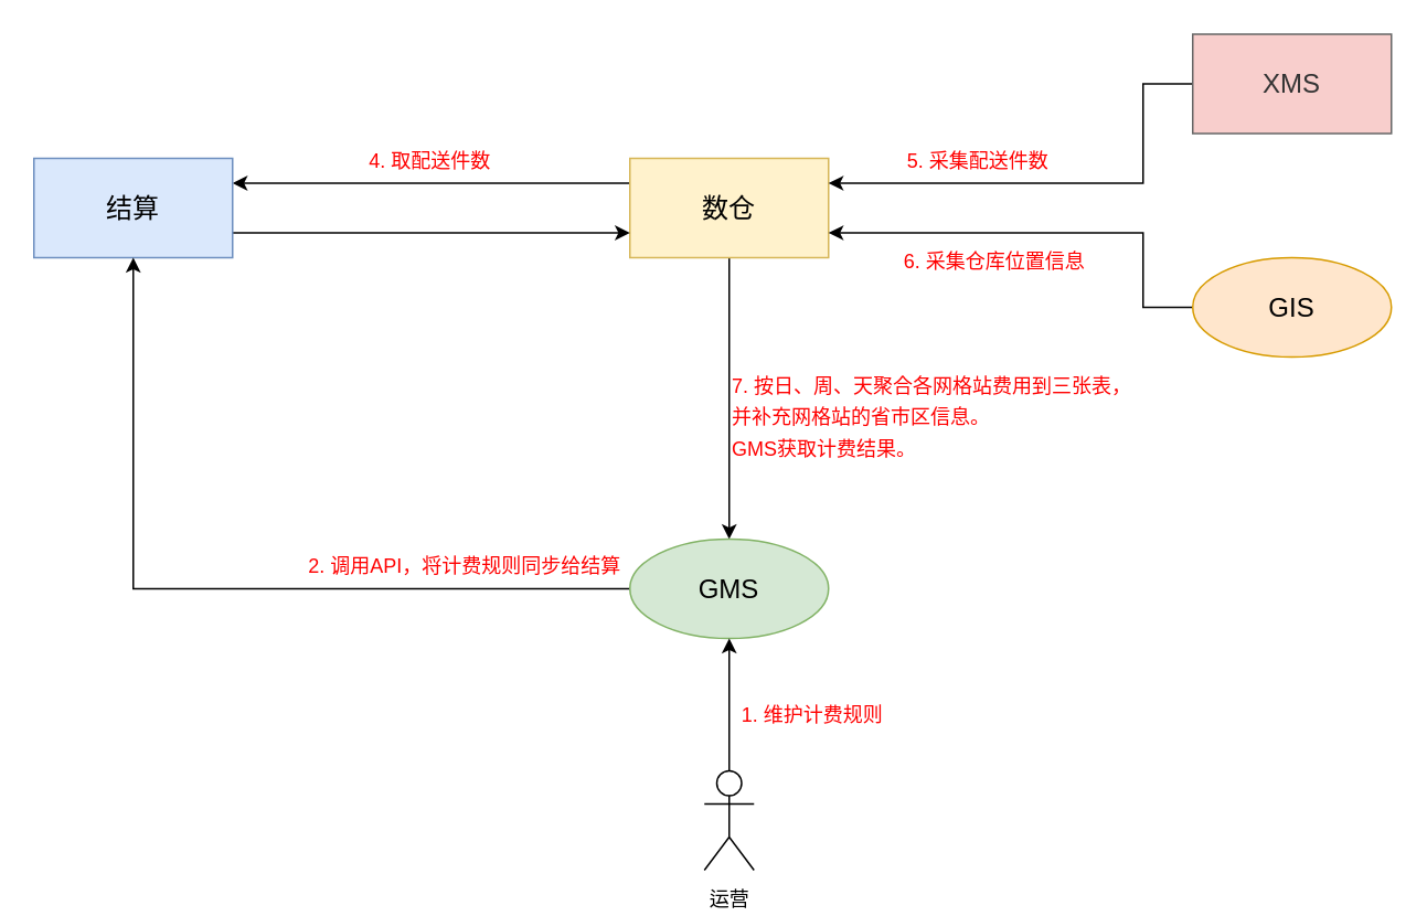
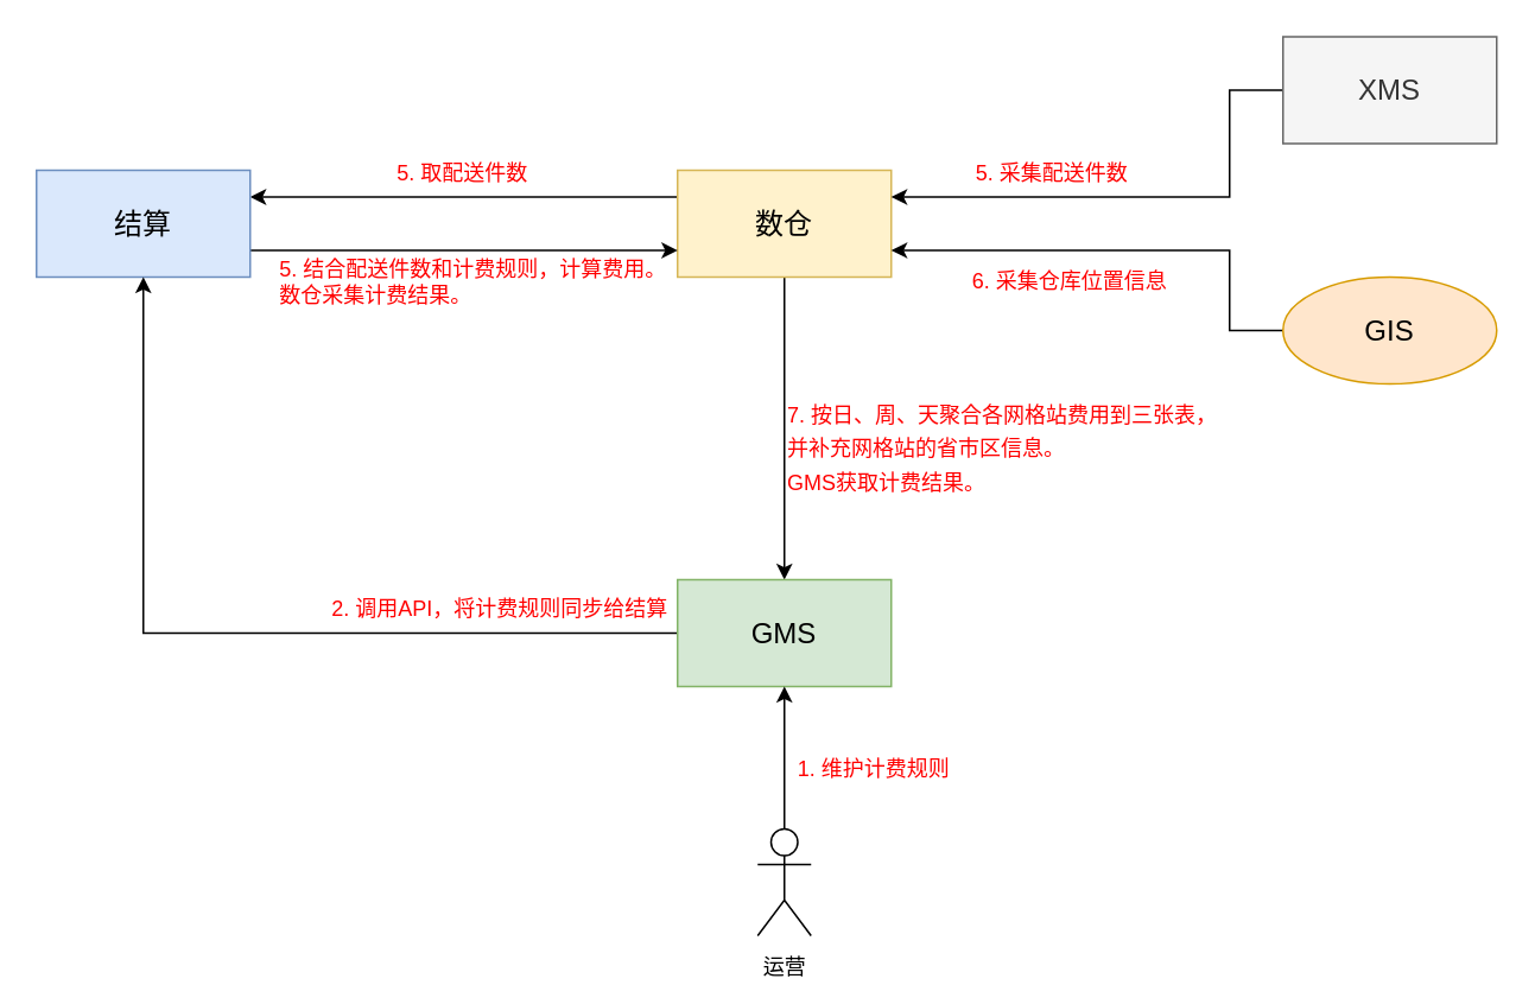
- <mxCell id="6" value="XMS" style="rounded=0;whiteSpace=wrap;html=1;fontSize=16;fillColor=#f8cecc;strokeColor=#666666;fontColor=#333333;" vertex="1" parent="1"><mxGeometry x="720" y="20" width="120" height="60" as="geometry" /></mxCell>
+ <mxCell id="6" value="XMS" style="rounded=0;whiteSpace=wrap;html=1;fontSize=16;fillColor=#f5f5f5;strokeColor=#666666;fontColor=#333333;" vertex="1" parent="1"><mxGeometry x="720" y="20" width="120" height="60" as="geometry" /></mxCell>
- <mxCell id="16" value="&lt;font style=&quot;font-size: 12px&quot;&gt;4. 取配送件数&lt;/font&gt;" style="text;html=1;align=center;verticalAlign=middle;resizable=0;points=[];autosize=1;fontSize=16;fontColor=#FF0000;" vertex="1" parent="1"><mxGeometry x="213.5" y="80" width="90" height="30" as="geometry" /></mxCell>
+ <mxCell id="16" value="&lt;font style=&quot;font-size: 12px&quot;&gt;5. 取配送件数&lt;/font&gt;" style="text;html=1;align=center;verticalAlign=middle;resizable=0;points=[];autosize=1;fontSize=16;fontColor=#FF0000;" vertex="1" parent="1"><mxGeometry x="213.5" y="80" width="90" height="30" as="geometry" /></mxCell>
+ <mxCell id="17" value="&lt;font style=&quot;font-size: 12px&quot;&gt;5. 结合配送件数和计费规则，计算费用。&lt;br&gt;&lt;div style=&quot;text-align: left&quot;&gt;&lt;span&gt;数仓采集计费结果。&lt;/span&gt;&lt;/div&gt;&lt;/font&gt;" style="text;html=1;align=center;verticalAlign=middle;resizable=0;points=[];autosize=1;fontSize=16;fontColor=#FF0000;" vertex="1" parent="1"><mxGeometry x="150" y="136" width="230" height="40" as="geometry" /></mxCell>
- <mxCell id="10" value="GMS" style="ellipse;whiteSpace=wrap;html=1;fontSize=16;fillColor=#d5e8d4;strokeColor=#82b366;" vertex="1" parent="1"><mxGeometry x="380" y="325" width="120" height="60" as="geometry" /></mxCell>
+ <mxCell id="10" value="GMS" style="rounded=0;whiteSpace=wrap;html=1;fontSize=16;fillColor=#d5e8d4;strokeColor=#82b366;" vertex="1" parent="1"><mxGeometry x="380" y="325" width="120" height="60" as="geometry" /></mxCell>
